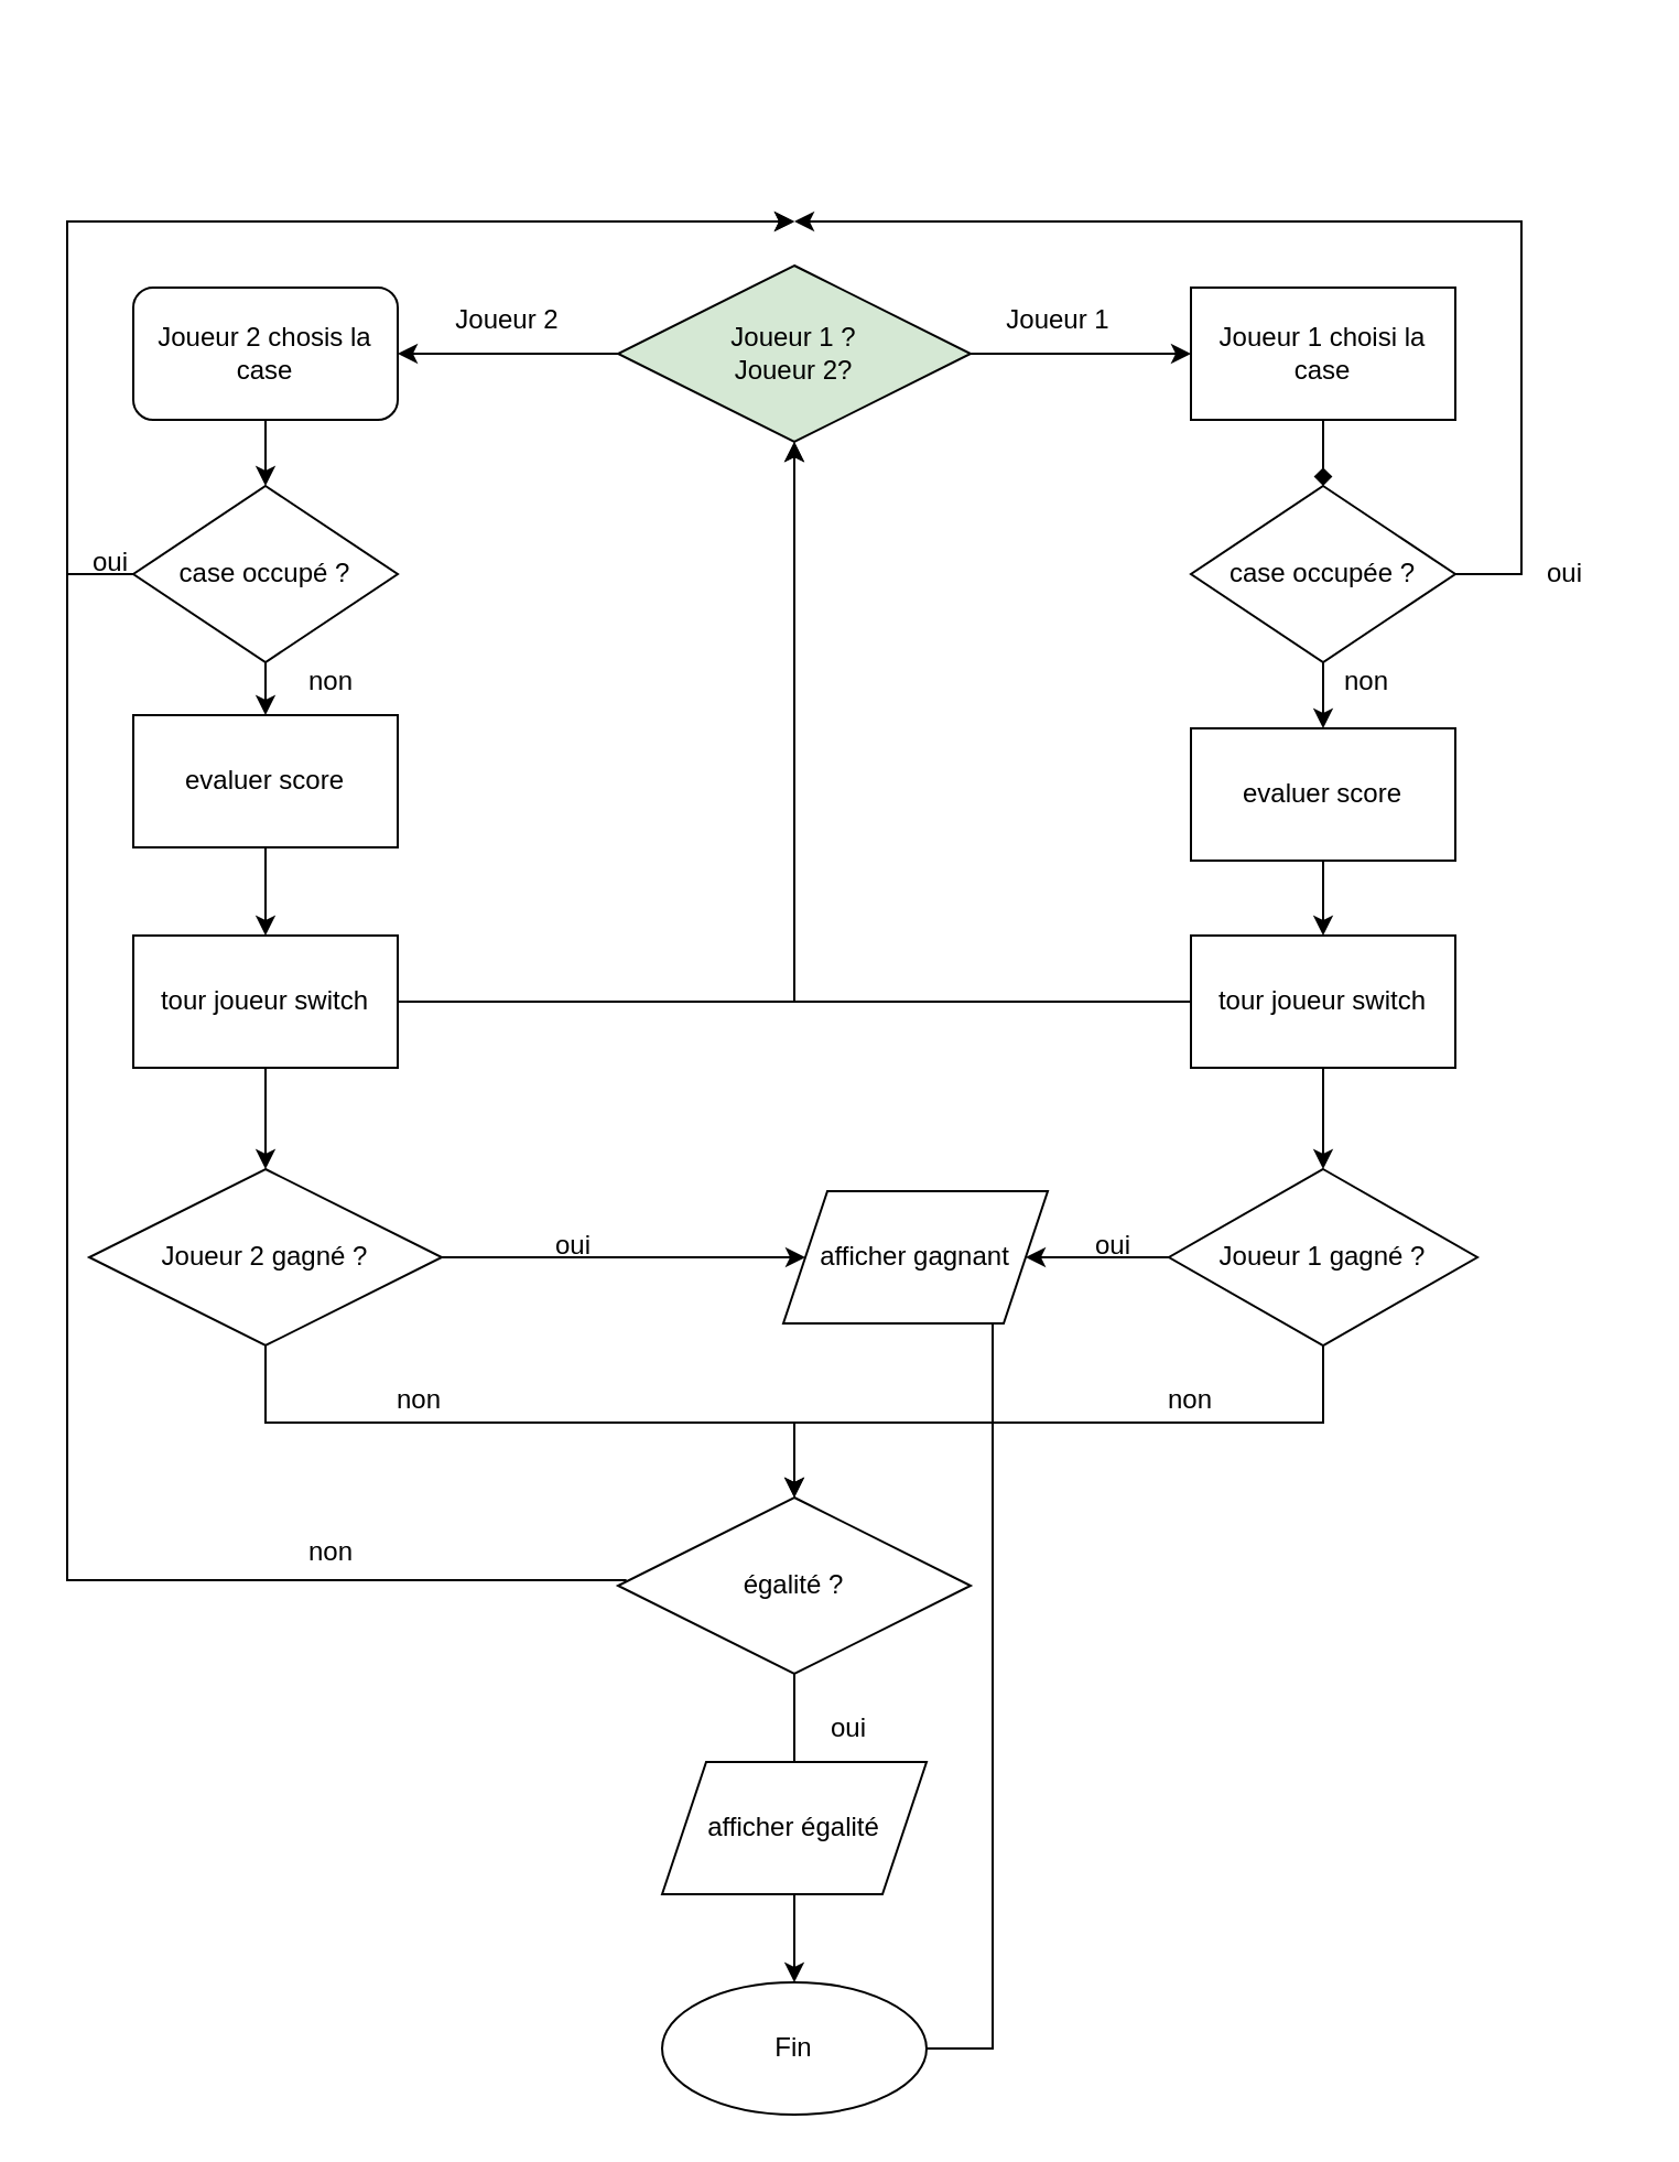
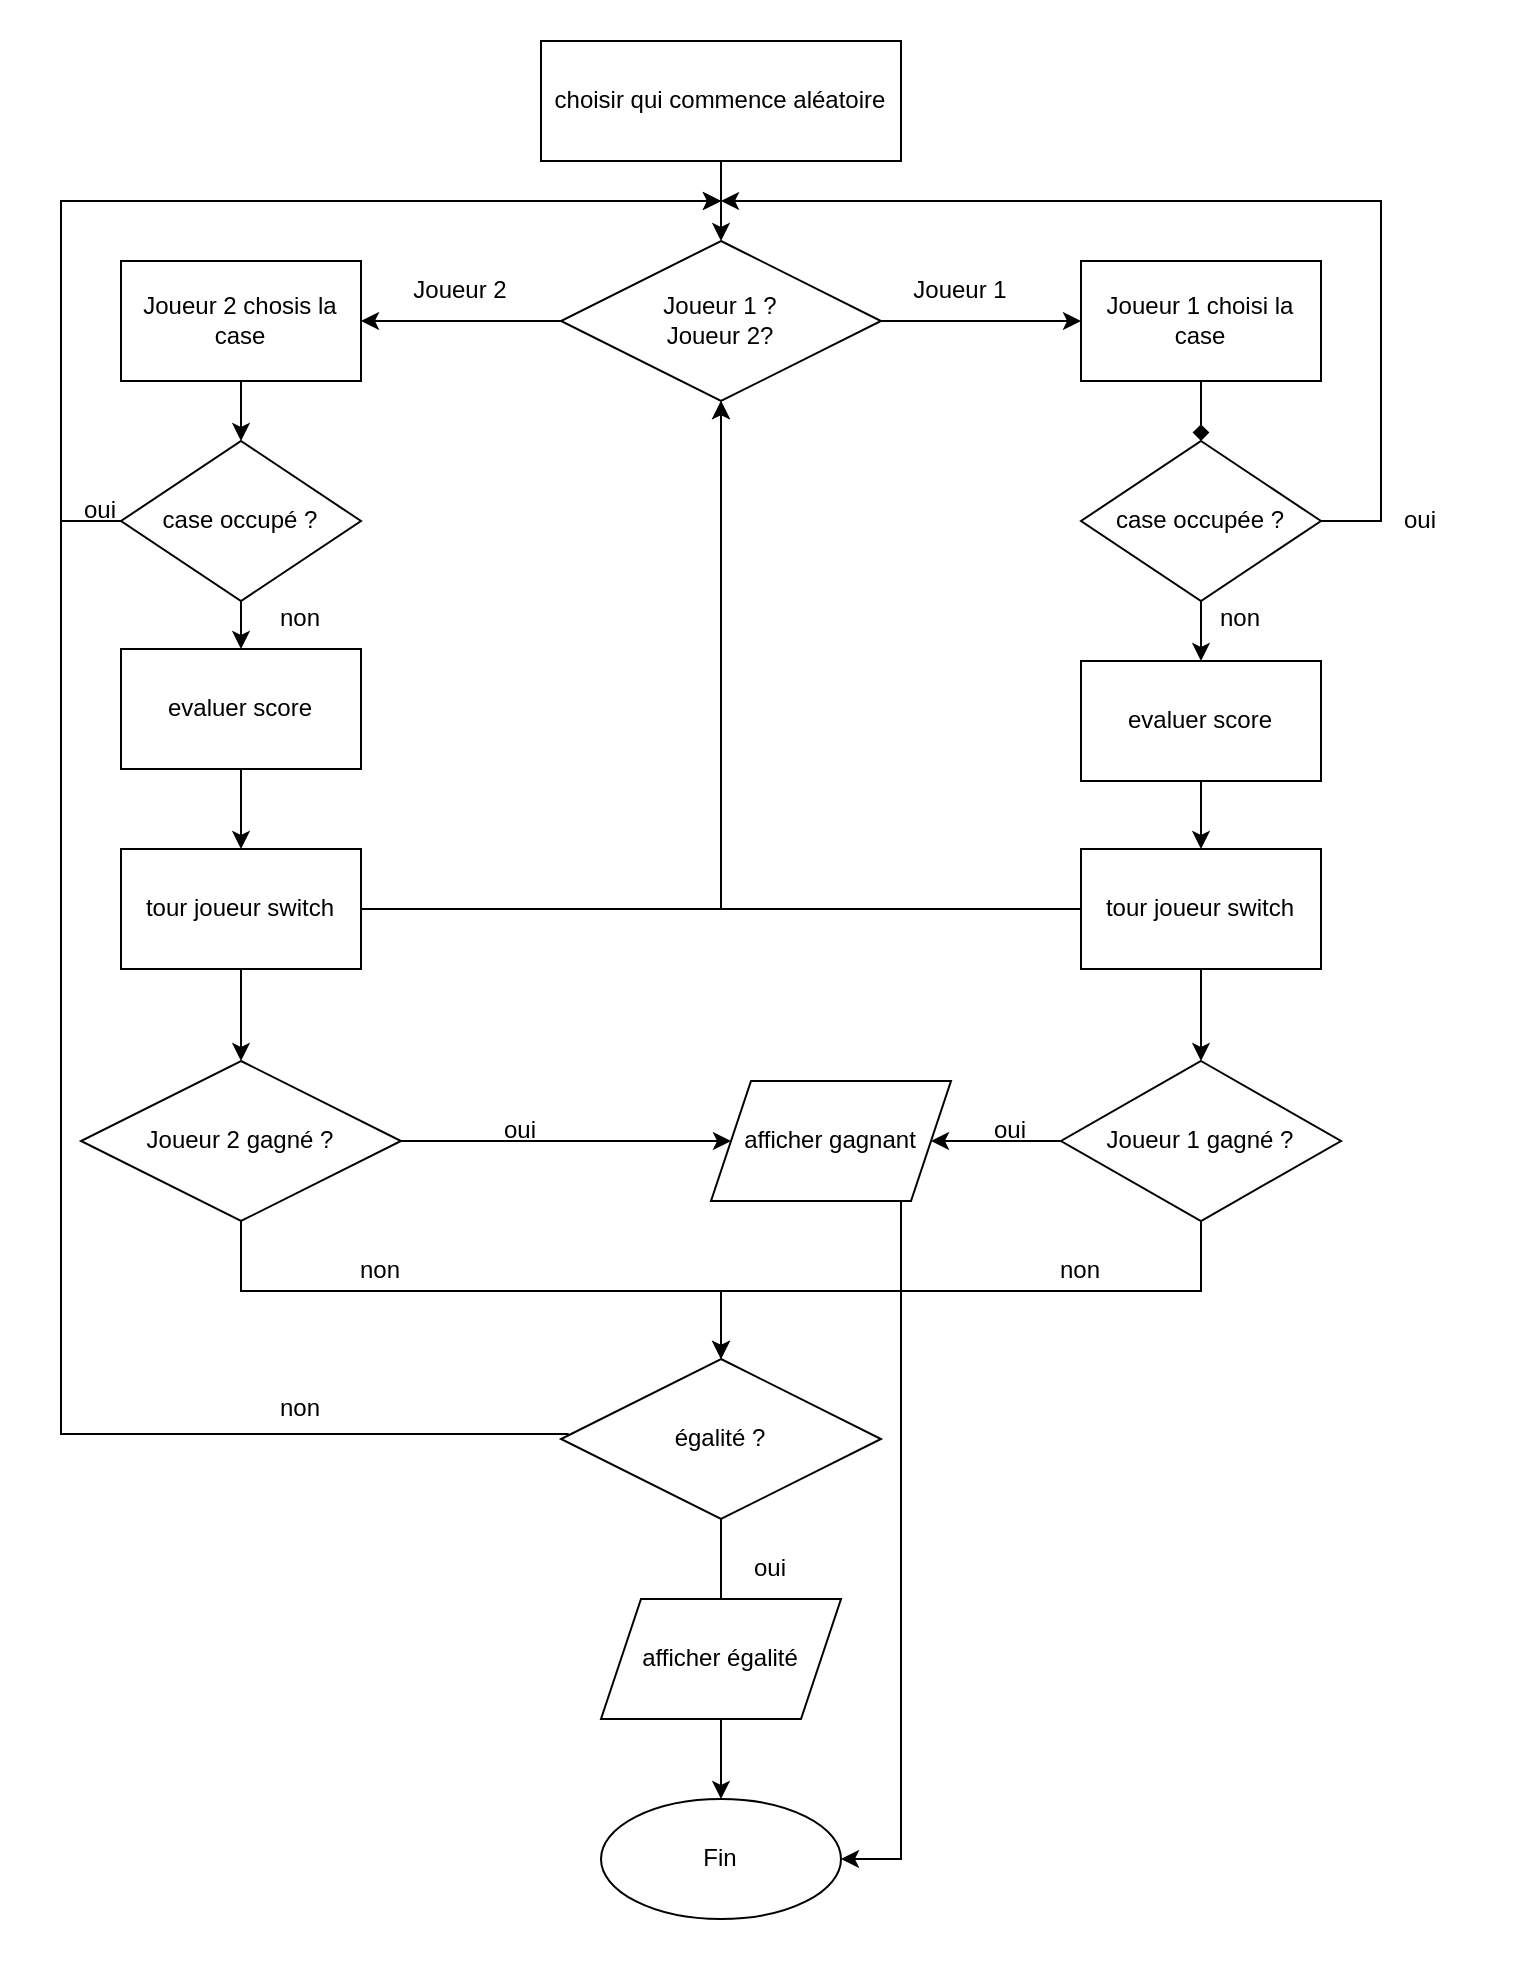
+ <mxCell id="3" value="choisir qui commence aléatoire" style="whiteSpace=wrap;html=1;" vertex="1" parent="1"><mxGeometry x="270" y="20" width="180" height="60" as="geometry" /></mxCell>
+ <mxCell id="2" value="" style="edgeStyle=orthogonalEdgeStyle;rounded=0;orthogonalLoop=1;jettySize=auto;html=1;" edge="1" parent="1" source="3" target="6"><mxGeometry relative="1" as="geometry" /></mxCell>
- <mxCell id="10" value="Joueur 2 chosis la case" style="whiteSpace=wrap;html=1;rounded=1;" vertex="1" parent="1"><mxGeometry x="60" y="130" width="120" height="60" as="geometry" /></mxCell>
+ <mxCell id="10" value="Joueur 2 chosis la case" style="whiteSpace=wrap;html=1;" vertex="1" parent="1"><mxGeometry x="60" y="130" width="120" height="60" as="geometry" /></mxCell>
- <mxCell id="6" value="&lt;div&gt;Joueur 1 ?&lt;/div&gt;&lt;div&gt;Joueur 2?&lt;br&gt;&lt;/div&gt;" style="rhombus;whiteSpace=wrap;html=1;fillColor=#d5e8d4;" vertex="1" parent="1"><mxGeometry x="280" y="120" width="160" height="80" as="geometry" /></mxCell>
+ <mxCell id="6" value="&lt;div&gt;Joueur 1 ?&lt;/div&gt;&lt;div&gt;Joueur 2?&lt;br&gt;&lt;/div&gt;" style="rhombus;whiteSpace=wrap;html=1;" vertex="1" parent="1"><mxGeometry x="280" y="120" width="160" height="80" as="geometry" /></mxCell>
- <mxCell id="26" value="" style="edgeStyle=segmentEdgeStyle;endArrow=none;html=1;rounded=0;entryX=1;entryY=0.5;entryDx=0;entryDy=0;" edge="1" parent="1" source="17" target="24"><mxGeometry width="50" height="50" relative="1" as="geometry"><mxPoint x="350" y="729" as="sourcePoint" /><mxPoint x="400" y="679" as="targetPoint" /><Array as="points"><mxPoint x="450" y="929" /></Array></mxGeometry></mxCell>
+ <mxCell id="26" value="" style="edgeStyle=segmentEdgeStyle;endArrow=classic;html=1;rounded=0;entryX=1;entryY=0.5;entryDx=0;entryDy=0;" edge="1" parent="1" source="17" target="24"><mxGeometry width="50" height="50" relative="1" as="geometry"><mxPoint x="350" y="729" as="sourcePoint" /><mxPoint x="400" y="679" as="targetPoint" /><Array as="points"><mxPoint x="450" y="929" /></Array></mxGeometry></mxCell>
